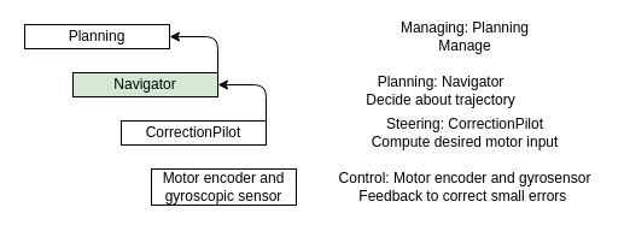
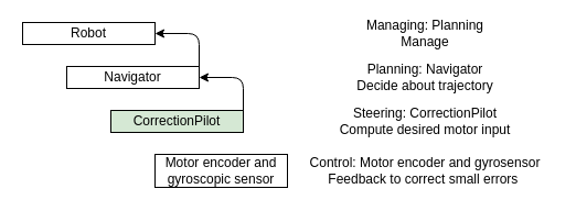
- <mxCell id="2" value="Planning" style="rounded=0;whiteSpace=wrap;html=1;" vertex="1" parent="1"><mxGeometry x="20" y="20" width="120" height="20" as="geometry" /></mxCell>
+ <mxCell id="2" value="Robot" style="rounded=0;whiteSpace=wrap;html=1;" vertex="1" parent="1"><mxGeometry x="20" y="20" width="120" height="20" as="geometry" /></mxCell>
- <mxCell id="3" value="Navigator" style="rounded=0;whiteSpace=wrap;html=1;fillColor=#d5e8d4;" vertex="1" parent="1"><mxGeometry x="60" y="60" width="120" height="20" as="geometry" /></mxCell>
+ <mxCell id="3" value="Navigator" style="rounded=0;whiteSpace=wrap;html=1;" vertex="1" parent="1"><mxGeometry x="60" y="60" width="120" height="20" as="geometry" /></mxCell>
- <mxCell id="9" value="Planning: Navigator&lt;br&gt;Decide about trajectory&lt;br&gt;" style="text;html=1;strokeColor=none;fillColor=none;align=center;verticalAlign=middle;whiteSpace=wrap;rounded=0;" vertex="1" parent="1"><mxGeometry x="250" y="65" width="230" height="20" as="geometry" /></mxCell>
+ <mxCell id="9" value="Planning: Navigator&lt;br&gt;Decide about trajectory&lt;br&gt;" style="text;html=1;strokeColor=none;fillColor=none;align=center;verticalAlign=middle;whiteSpace=wrap;rounded=0;" vertex="1" parent="1"><mxGeometry x="270" y="60" width="230" height="20" as="geometry" /></mxCell>
- <mxCell id="4" value="CorrectionPilot" style="rounded=0;whiteSpace=wrap;html=1;" vertex="1" parent="1"><mxGeometry x="100" y="100" width="120" height="20" as="geometry" /></mxCell>
+ <mxCell id="4" value="CorrectionPilot" style="rounded=0;whiteSpace=wrap;html=1;fillColor=#d5e8d4;" vertex="1" parent="1"><mxGeometry x="100" y="100" width="120" height="20" as="geometry" /></mxCell>
- <mxCell id="5" value="Motor encoder and gyroscopic sensor" style="rounded=0;whiteSpace=wrap;html=1;" vertex="1" parent="1"><mxGeometry x="125" y="140" width="120" height="30" as="geometry" /></mxCell>
+ <mxCell id="5" value="Motor encoder and gyroscopic sensor" style="rounded=0;whiteSpace=wrap;html=1;" vertex="1" parent="1"><mxGeometry x="140" y="140" width="120" height="30" as="geometry" /></mxCell>
